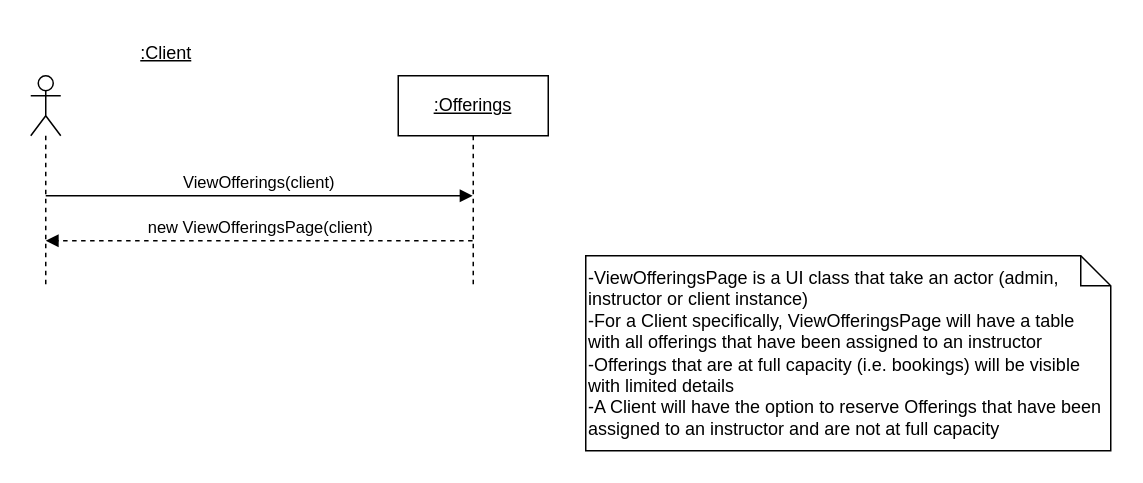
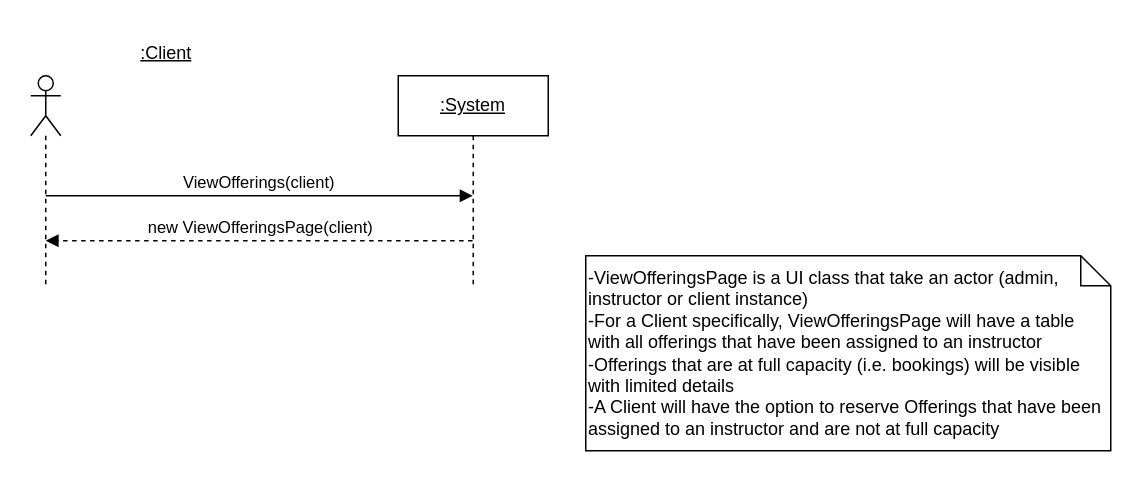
- <mxCell id="4" value="&lt;u&gt;:Offerings&lt;/u&gt;" style="shape=umlLifeline;perimeter=lifelinePerimeter;whiteSpace=wrap;html=1;container=1;dropTarget=0;collapsible=0;recursiveResize=0;outlineConnect=0;portConstraint=eastwest;newEdgeStyle={&quot;curved&quot;:0,&quot;rounded&quot;:0};" parent="1" vertex="1"><mxGeometry x="265" y="50" width="100" height="140" as="geometry" /></mxCell>
+ <mxCell id="4" value="&lt;u&gt;:System&lt;/u&gt;" style="shape=umlLifeline;perimeter=lifelinePerimeter;whiteSpace=wrap;html=1;container=1;dropTarget=0;collapsible=0;recursiveResize=0;outlineConnect=0;portConstraint=eastwest;newEdgeStyle={&quot;curved&quot;:0,&quot;rounded&quot;:0};" parent="1" vertex="1"><mxGeometry x="265" y="50" width="100" height="140" as="geometry" /></mxCell>
